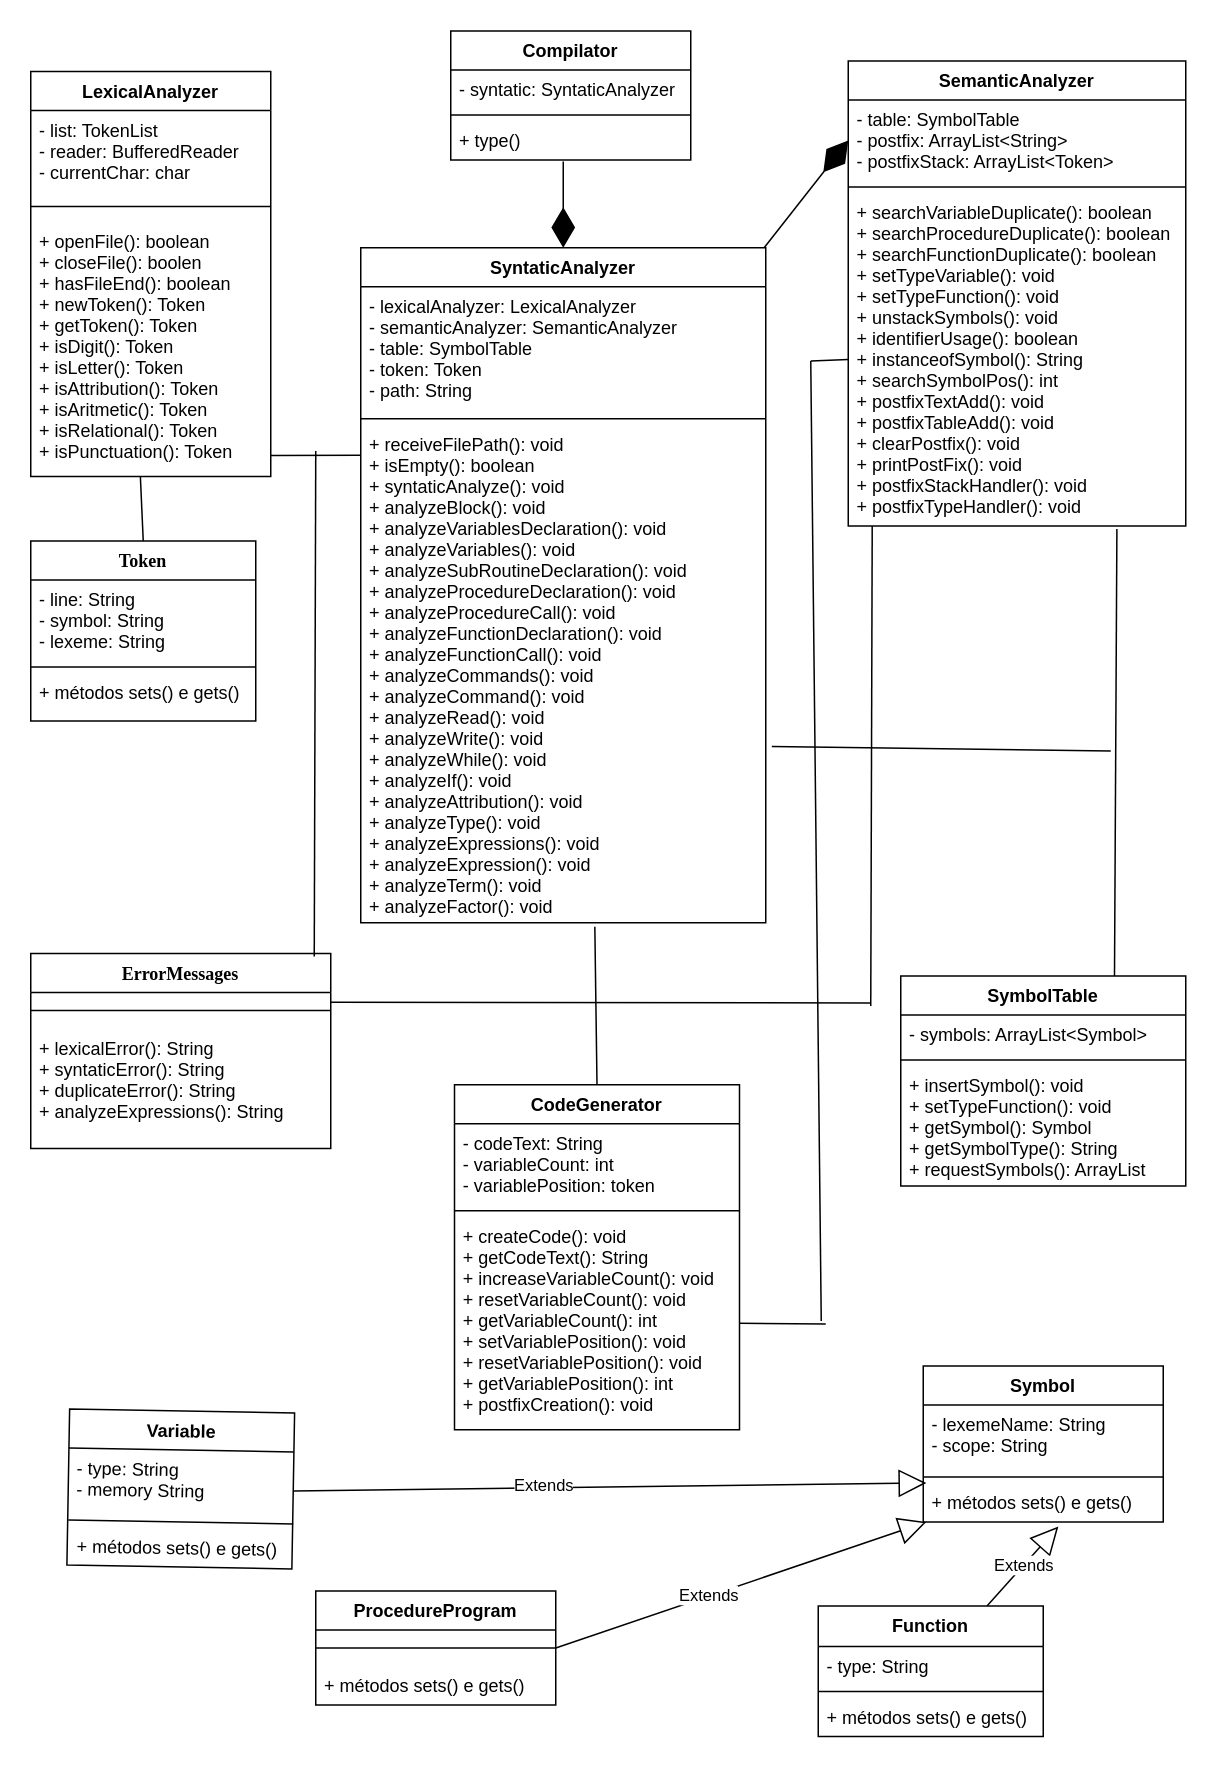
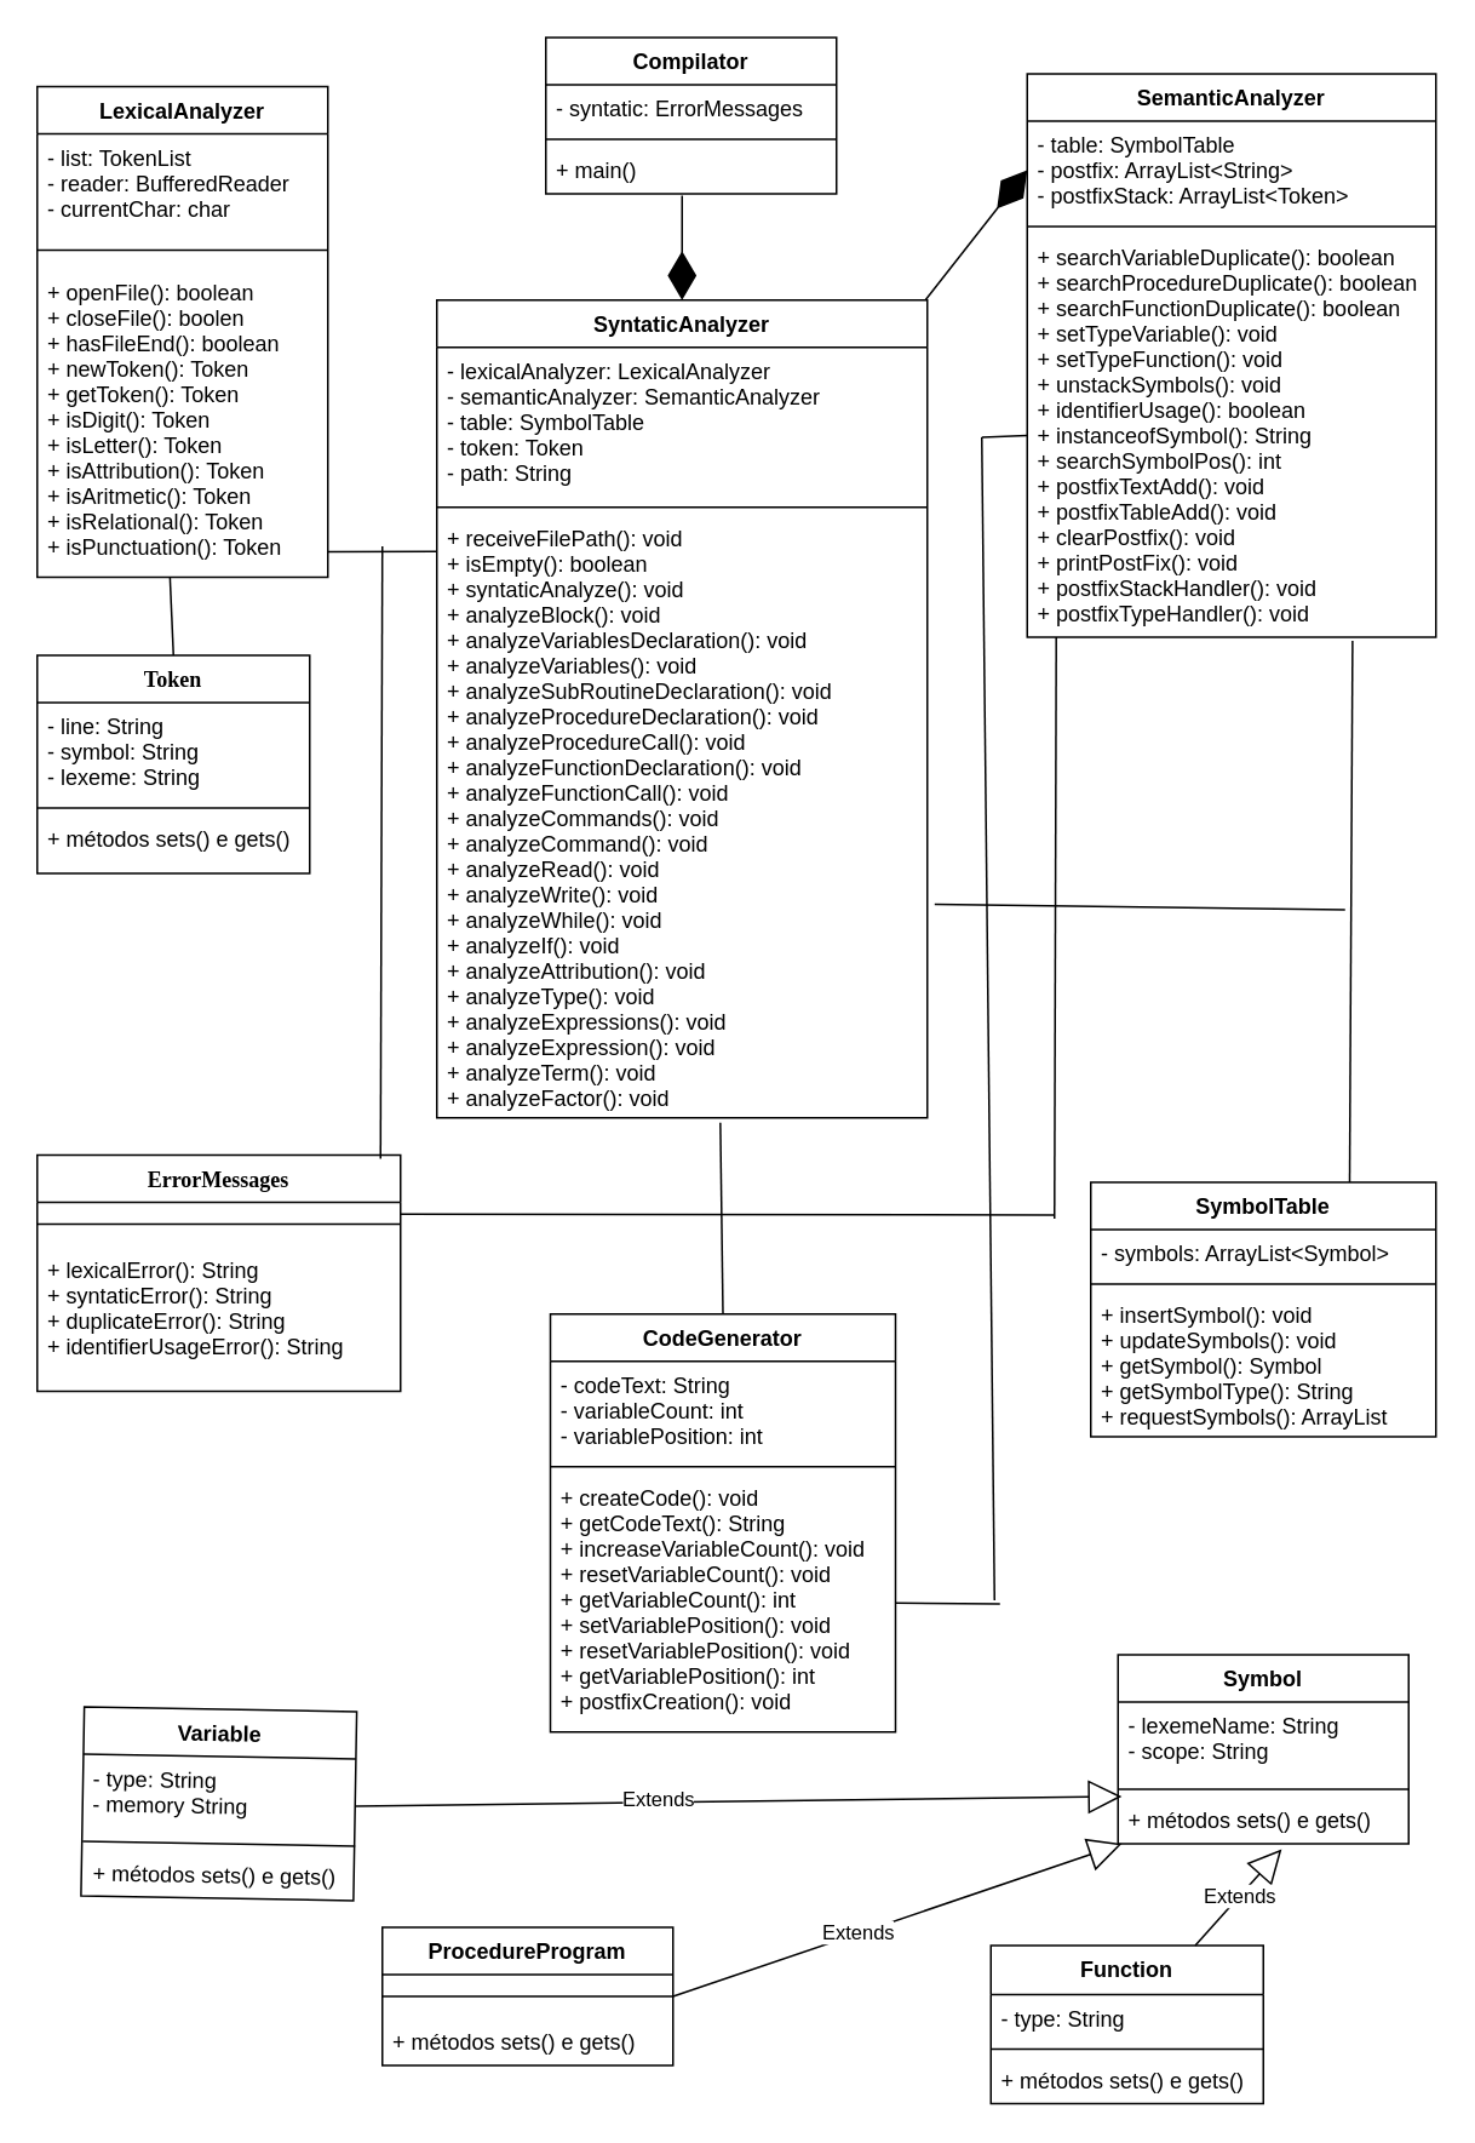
- <mxCell id="3" value="- syntatic: SyntaticAnalyzer" style="text;strokeColor=none;fillColor=none;align=left;verticalAlign=top;spacingLeft=4;spacingRight=4;overflow=hidden;rotatable=0;points=[[0,0.5],[1,0.5]];portConstraint=eastwest;" parent="2" vertex="1"><mxGeometry y="26" width="160" height="26" as="geometry" /></mxCell>
+ <mxCell id="3" value="- syntatic: ErrorMessages" style="text;strokeColor=none;fillColor=none;align=left;verticalAlign=top;spacingLeft=4;spacingRight=4;overflow=hidden;rotatable=0;points=[[0,0.5],[1,0.5]];portConstraint=eastwest;" parent="2" vertex="1"><mxGeometry y="26" width="160" height="26" as="geometry" /></mxCell>
- <mxCell id="5" value="+ type()" style="text;strokeColor=none;fillColor=none;align=left;verticalAlign=top;spacingLeft=4;spacingRight=4;overflow=hidden;rotatable=0;points=[[0,0.5],[1,0.5]];portConstraint=eastwest;" parent="2" vertex="1"><mxGeometry y="60" width="160" height="26" as="geometry" /></mxCell>
+ <mxCell id="5" value="+ main()" style="text;strokeColor=none;fillColor=none;align=left;verticalAlign=top;spacingLeft=4;spacingRight=4;overflow=hidden;rotatable=0;points=[[0,0.5],[1,0.5]];portConstraint=eastwest;" parent="2" vertex="1"><mxGeometry y="60" width="160" height="26" as="geometry" /></mxCell>
- <mxCell id="17" value="+ lexicalError(): String&#10;+ syntaticError(): String&#10;+ duplicateError(): String&#10;+ analyzeExpressions(): String" style="text;strokeColor=none;fillColor=none;align=left;verticalAlign=top;spacingLeft=4;spacingRight=4;overflow=hidden;rotatable=0;points=[[0,0.5],[1,0.5]];portConstraint=eastwest;" parent="15" vertex="1"><mxGeometry y="50" width="200" height="80" as="geometry" /></mxCell>
+ <mxCell id="17" value="+ lexicalError(): String&#10;+ syntaticError(): String&#10;+ duplicateError(): String&#10;+ identifierUsageError(): String" style="text;strokeColor=none;fillColor=none;align=left;verticalAlign=top;spacingLeft=4;spacingRight=4;overflow=hidden;rotatable=0;points=[[0,0.5],[1,0.5]];portConstraint=eastwest;" parent="15" vertex="1"><mxGeometry y="50" width="200" height="80" as="geometry" /></mxCell>
- <mxCell id="25" value="+ insertSymbol(): void&#10;+ setTypeFunction(): void&#10;+ getSymbol(): Symbol&#10;+ getSymbolType(): String&#10;+ requestSymbols(): ArrayList" style="text;strokeColor=none;fillColor=none;align=left;verticalAlign=top;spacingLeft=4;spacingRight=4;overflow=hidden;rotatable=0;points=[[0,0.5],[1,0.5]];portConstraint=eastwest;" parent="22" vertex="1"><mxGeometry y="60" width="190" height="80" as="geometry" /></mxCell>
+ <mxCell id="25" value="+ insertSymbol(): void&#10;+ updateSymbols(): void&#10;+ getSymbol(): Symbol&#10;+ getSymbolType(): String&#10;+ requestSymbols(): ArrayList" style="text;strokeColor=none;fillColor=none;align=left;verticalAlign=top;spacingLeft=4;spacingRight=4;overflow=hidden;rotatable=0;points=[[0,0.5],[1,0.5]];portConstraint=eastwest;" parent="22" vertex="1"><mxGeometry y="60" width="190" height="80" as="geometry" /></mxCell>
- <mxCell id="51" value="- codeText: String&#10;- variableCount: int&#10;- variablePosition: token" style="text;strokeColor=none;fillColor=none;align=left;verticalAlign=top;spacingLeft=4;spacingRight=4;overflow=hidden;rotatable=0;points=[[0,0.5],[1,0.5]];portConstraint=eastwest;" parent="50" vertex="1"><mxGeometry y="26" width="190" height="54" as="geometry" /></mxCell>
+ <mxCell id="51" value="- codeText: String&#10;- variableCount: int&#10;- variablePosition: int" style="text;strokeColor=none;fillColor=none;align=left;verticalAlign=top;spacingLeft=4;spacingRight=4;overflow=hidden;rotatable=0;points=[[0,0.5],[1,0.5]];portConstraint=eastwest;" parent="50" vertex="1"><mxGeometry y="26" width="190" height="54" as="geometry" /></mxCell>
